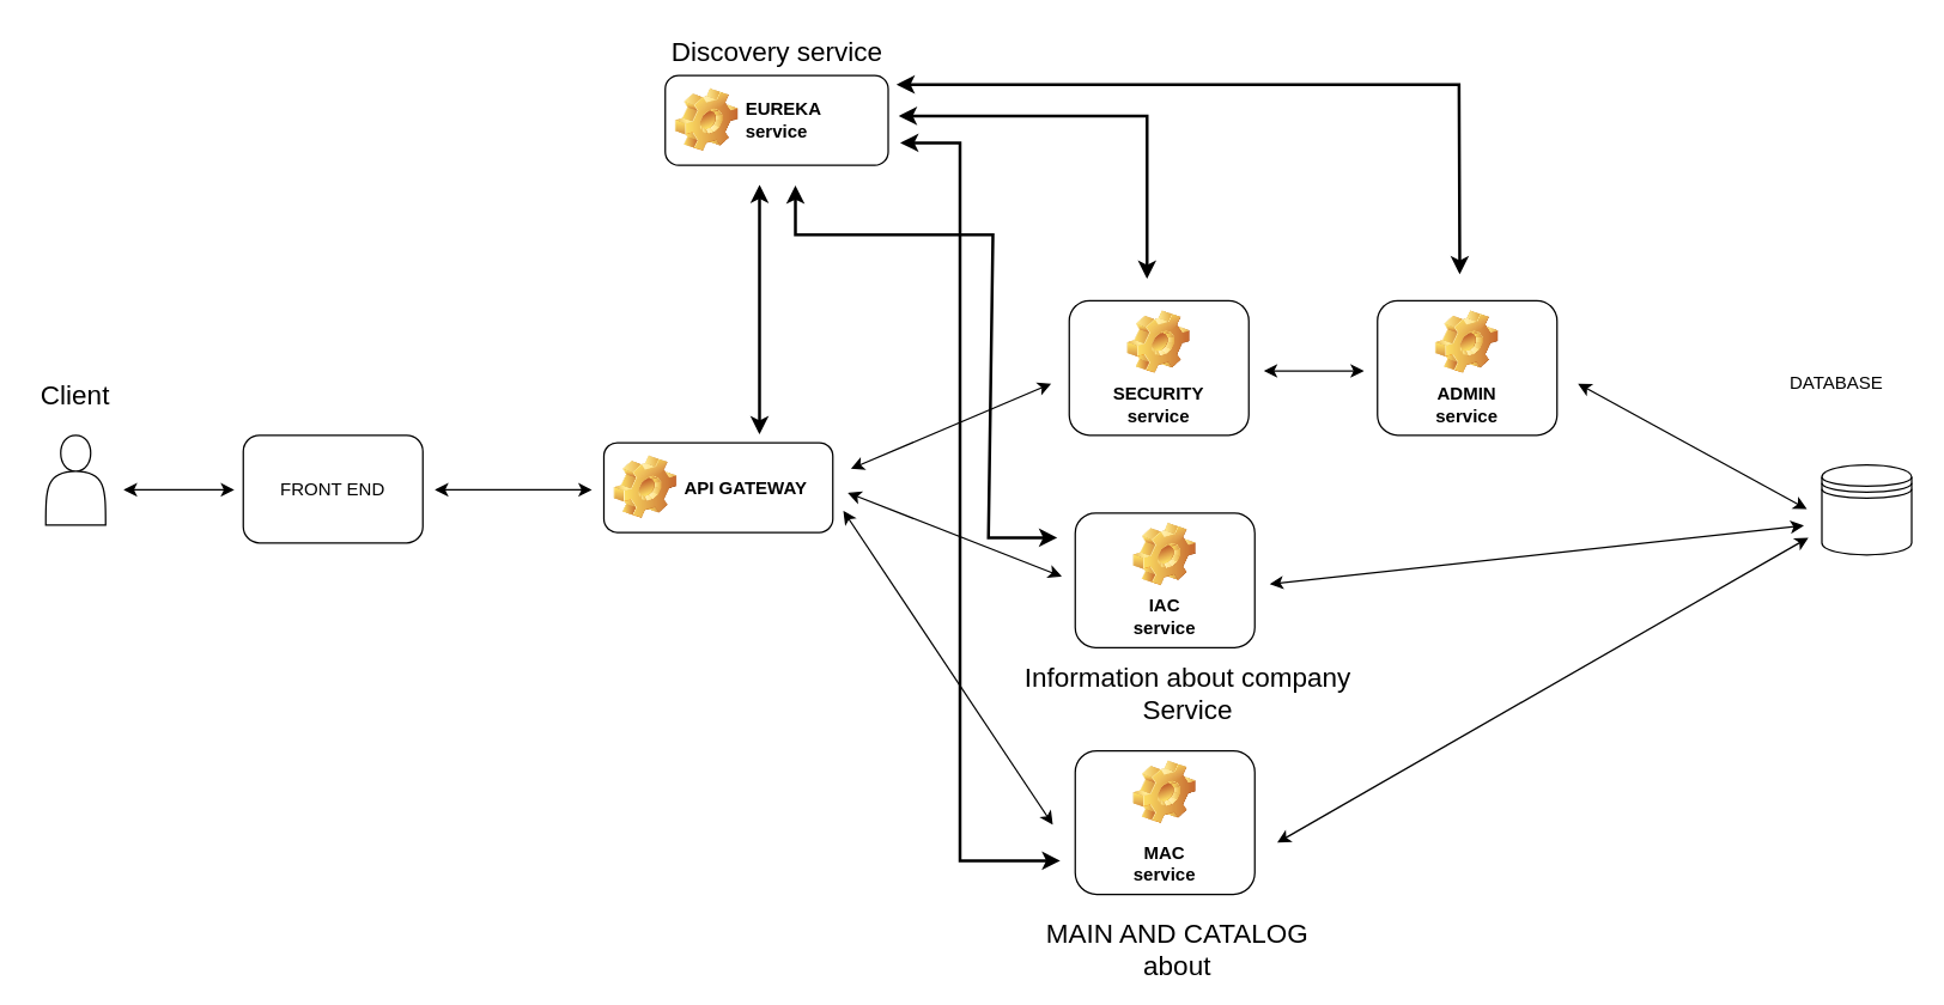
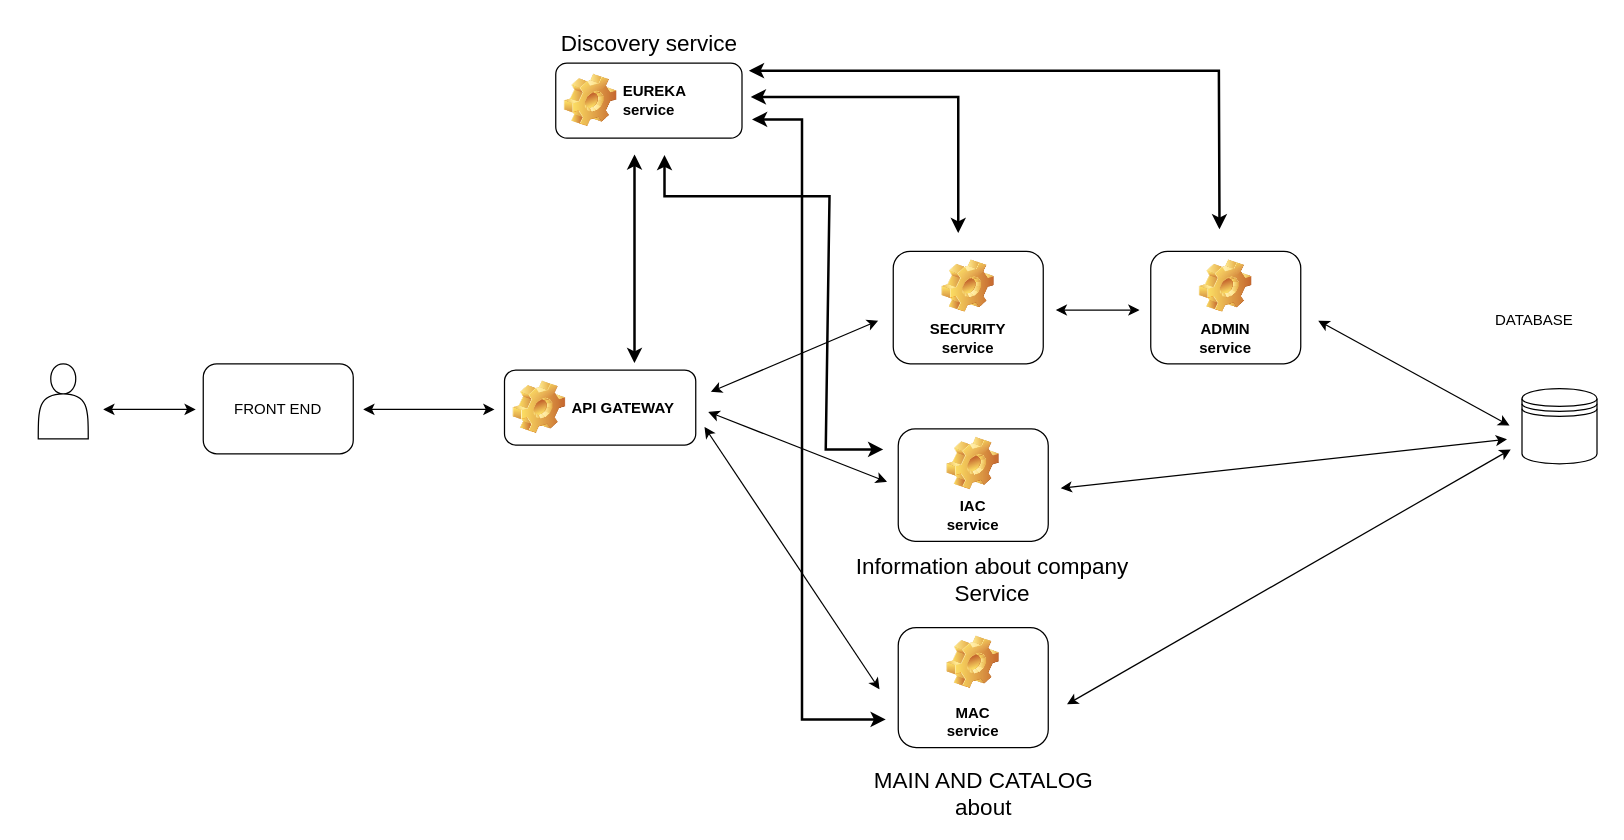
- <mxCell id="3" value="&lt;font style=&quot;font-size: 18px;&quot;&gt;Client&lt;/font&gt;" style="text;html=1;align=center;verticalAlign=middle;whiteSpace=wrap;rounded=0;" parent="1" vertex="1"><mxGeometry x="20" y="249" width="60" height="30" as="geometry" /></mxCell>
